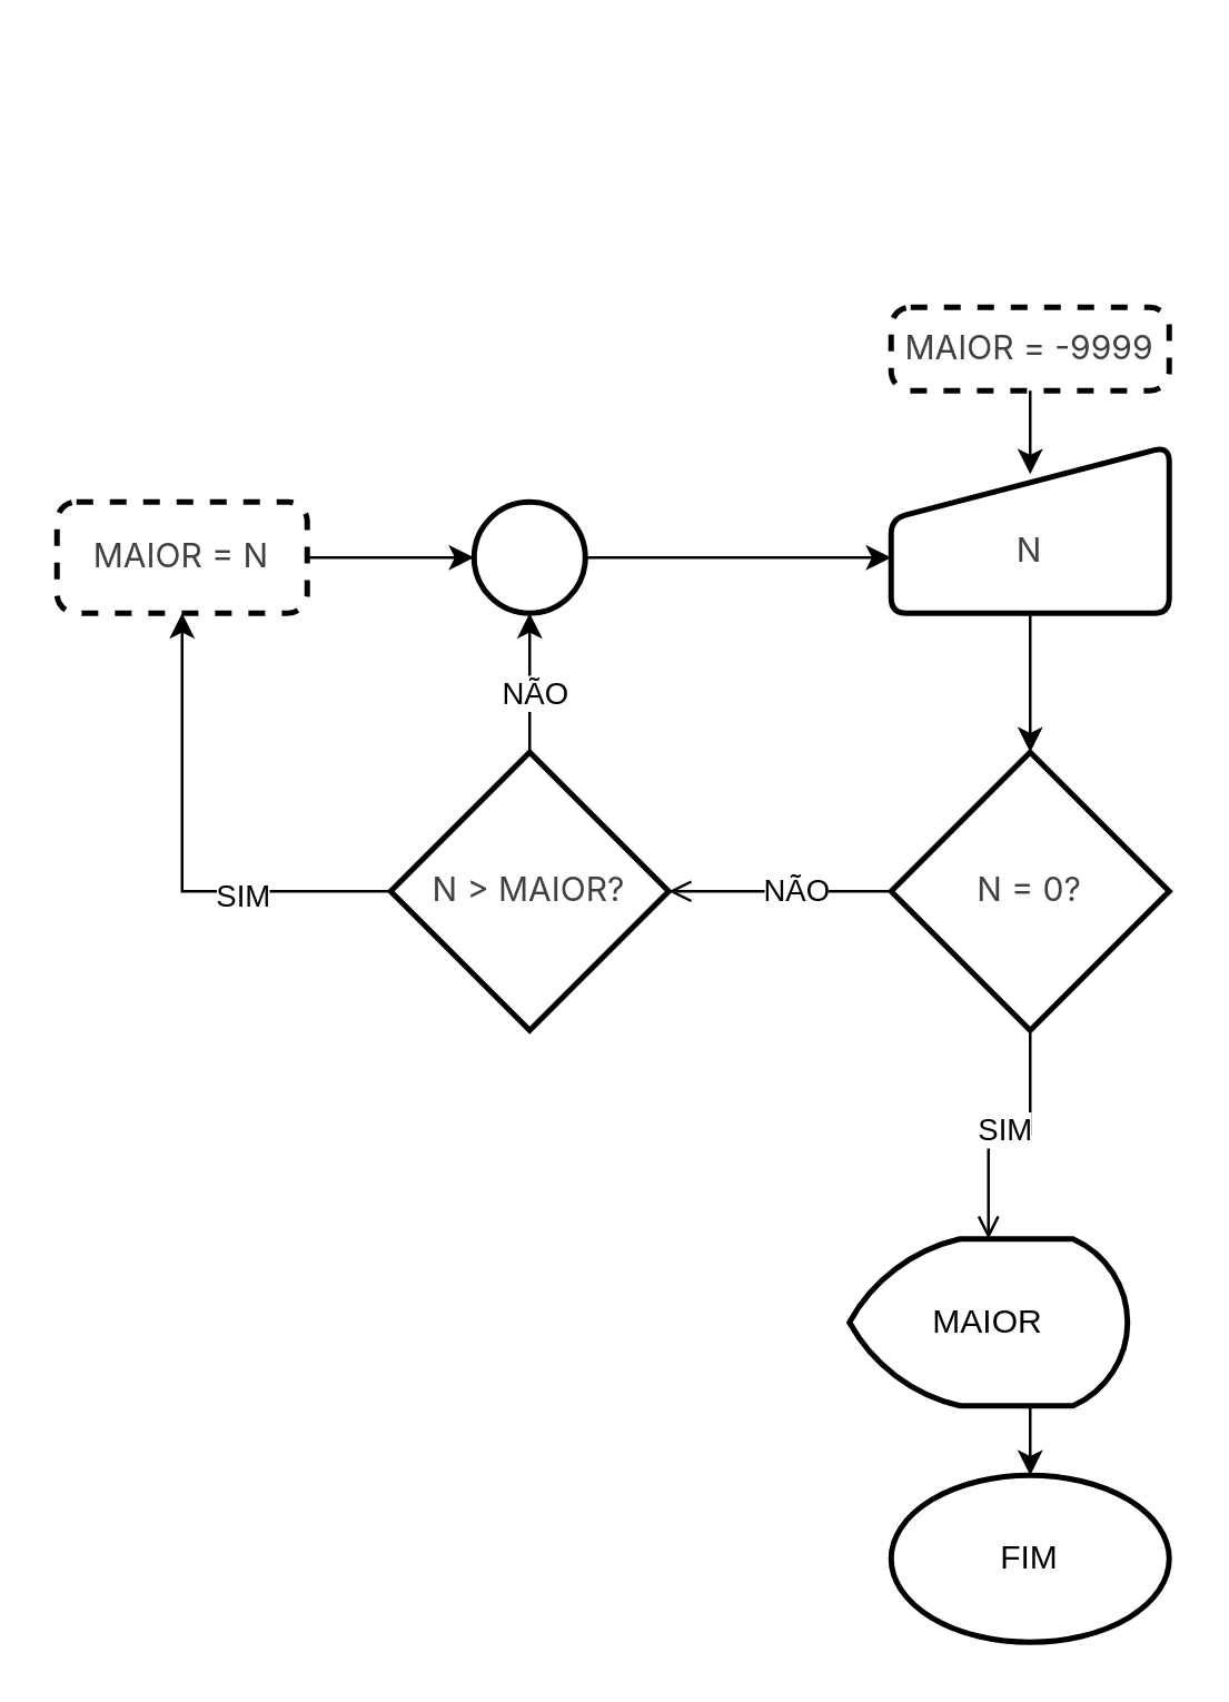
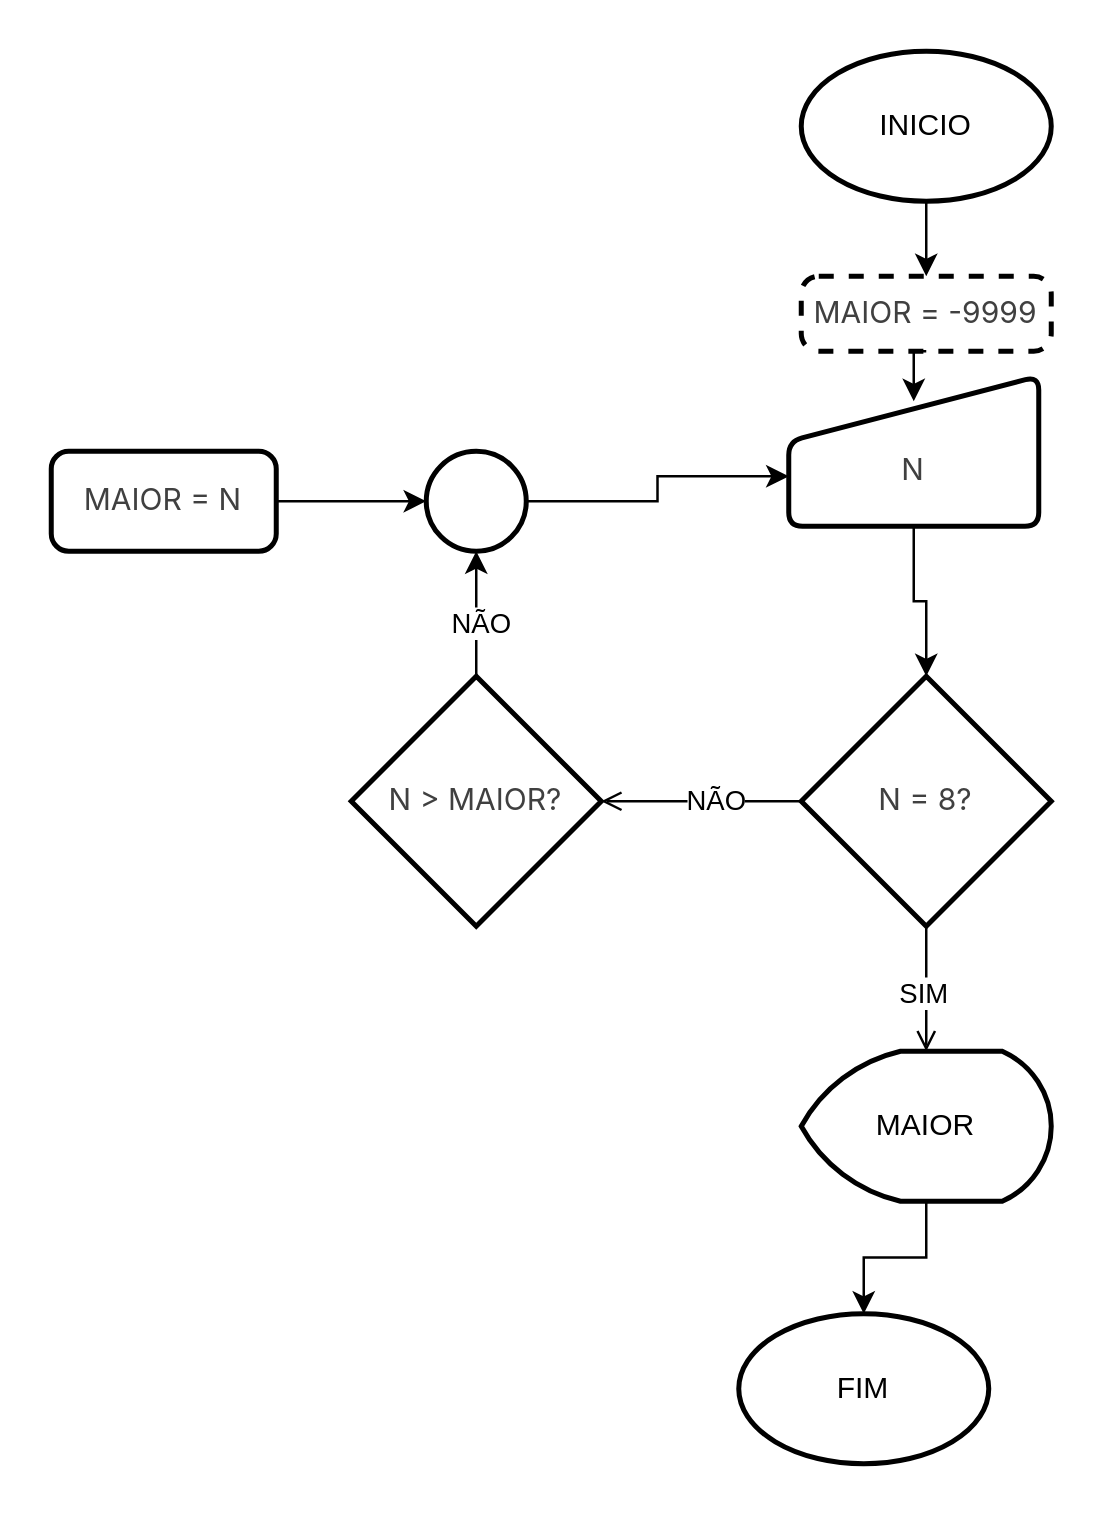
+ <mxCell id="3" value="INICIO" style="strokeWidth=2;html=1;shape=mxgraph.flowchart.start_1;whiteSpace=wrap;" vertex="1" parent="1"><mxGeometry x="320" y="20" width="100" height="60" as="geometry" /></mxCell>
+ <mxCell id="2" style="edgeStyle=orthogonalEdgeStyle;rounded=0;orthogonalLoop=1;jettySize=auto;html=1;exitX=0.5;exitY=1;exitDx=0;exitDy=0;exitPerimeter=0;entryX=0.5;entryY=0;entryDx=0;entryDy=0;" edge="1" parent="1" source="3" target="6"><mxGeometry relative="1" as="geometry" /></mxCell>
- <mxCell id="5" value="&lt;div&gt;&lt;span style=&quot;color: rgb(64, 64, 64); font-family: Inter, system-ui, -apple-system, BlinkMacSystemFont, &amp;quot;Segoe UI&amp;quot;, Roboto, &amp;quot;Noto Sans&amp;quot;, Ubuntu, Cantarell, &amp;quot;Helvetica Neue&amp;quot;, Oxygen, &amp;quot;Open Sans&amp;quot;, sans-serif; text-align: left;&quot;&gt;&lt;font&gt;&lt;br&gt;&lt;/font&gt;&lt;/span&gt;&lt;/div&gt;&lt;span style=&quot;color: rgb(64, 64, 64); font-family: Inter, system-ui, -apple-system, BlinkMacSystemFont, &amp;quot;Segoe UI&amp;quot;, Roboto, &amp;quot;Noto Sans&amp;quot;, Ubuntu, Cantarell, &amp;quot;Helvetica Neue&amp;quot;, Oxygen, &amp;quot;Open Sans&amp;quot;, sans-serif; text-align: left;&quot;&gt;&lt;font&gt;N&lt;/font&gt;&lt;/span&gt;" style="html=1;strokeWidth=2;shape=manualInput;whiteSpace=wrap;rounded=1;size=26;arcSize=11;" vertex="1" parent="1"><mxGeometry x="320" y="160" width="100" height="60" as="geometry" /></mxCell>
+ <mxCell id="5" value="&lt;div&gt;&lt;span style=&quot;color: rgb(64, 64, 64); font-family: Inter, system-ui, -apple-system, BlinkMacSystemFont, &amp;quot;Segoe UI&amp;quot;, Roboto, &amp;quot;Noto Sans&amp;quot;, Ubuntu, Cantarell, &amp;quot;Helvetica Neue&amp;quot;, Oxygen, &amp;quot;Open Sans&amp;quot;, sans-serif; text-align: left;&quot;&gt;&lt;font&gt;&lt;br&gt;&lt;/font&gt;&lt;/span&gt;&lt;/div&gt;&lt;span style=&quot;color: rgb(64, 64, 64); font-family: Inter, system-ui, -apple-system, BlinkMacSystemFont, &amp;quot;Segoe UI&amp;quot;, Roboto, &amp;quot;Noto Sans&amp;quot;, Ubuntu, Cantarell, &amp;quot;Helvetica Neue&amp;quot;, Oxygen, &amp;quot;Open Sans&amp;quot;, sans-serif; text-align: left;&quot;&gt;&lt;font&gt;N&lt;/font&gt;&lt;/span&gt;" style="html=1;strokeWidth=2;shape=manualInput;whiteSpace=wrap;rounded=1;size=26;arcSize=11;" vertex="1" parent="1"><mxGeometry x="315" y="150" width="100" height="60" as="geometry" /></mxCell>
- <mxCell id="19" value="&lt;span style=&quot;color: rgb(64, 64, 64); font-family: Inter, system-ui, -apple-system, BlinkMacSystemFont, &amp;quot;Segoe UI&amp;quot;, Roboto, &amp;quot;Noto Sans&amp;quot;, Ubuntu, Cantarell, &amp;quot;Helvetica Neue&amp;quot;, Oxygen, &amp;quot;Open Sans&amp;quot;, sans-serif; text-align: left;&quot;&gt;&lt;font&gt;MAIOR = N&lt;/font&gt;&lt;/span&gt;" style="rounded=1;whiteSpace=wrap;html=1;absoluteArcSize=1;arcSize=14;strokeWidth=2;dashed=1;" vertex="1" parent="1"><mxGeometry x="20" y="180" width="90" height="40" as="geometry" /></mxCell>
+ <mxCell id="19" value="&lt;span style=&quot;color: rgb(64, 64, 64); font-family: Inter, system-ui, -apple-system, BlinkMacSystemFont, &amp;quot;Segoe UI&amp;quot;, Roboto, &amp;quot;Noto Sans&amp;quot;, Ubuntu, Cantarell, &amp;quot;Helvetica Neue&amp;quot;, Oxygen, &amp;quot;Open Sans&amp;quot;, sans-serif; text-align: left;&quot;&gt;&lt;font&gt;MAIOR = N&lt;/font&gt;&lt;/span&gt;" style="rounded=1;whiteSpace=wrap;html=1;absoluteArcSize=1;arcSize=14;strokeWidth=2;" vertex="1" parent="1"><mxGeometry x="20" y="180" width="90" height="40" as="geometry" /></mxCell>
- <mxCell id="10" style="edgeStyle=orthogonalEdgeStyle;rounded=0;orthogonalLoop=1;jettySize=auto;html=1;exitX=0;exitY=0.5;exitDx=0;exitDy=0;exitPerimeter=0;" edge="1" parent="1" source="12" target="19"><mxGeometry relative="1" as="geometry" /></mxCell>
- <mxCell id="11" value="SIM" style="edgeLabel;html=1;align=center;verticalAlign=middle;resizable=0;points=[];" vertex="1" connectable="0" parent="10"><mxGeometry x="-0.382" y="1" relative="1" as="geometry"><mxPoint as="offset" /></mxGeometry></mxCell>
- <mxCell id="7" value="&lt;span style=&quot;color: rgb(64, 64, 64); font-family: Inter, system-ui, -apple-system, BlinkMacSystemFont, &amp;quot;Segoe UI&amp;quot;, Roboto, &amp;quot;Noto Sans&amp;quot;, Ubuntu, Cantarell, &amp;quot;Helvetica Neue&amp;quot;, Oxygen, &amp;quot;Open Sans&amp;quot;, sans-serif; text-align: left;&quot;&gt;&lt;font&gt;N = 0?&lt;/font&gt;&lt;/span&gt;" style="strokeWidth=2;html=1;shape=mxgraph.flowchart.decision;whiteSpace=wrap;" vertex="1" parent="1"><mxGeometry x="320" y="270" width="100" height="100" as="geometry" /></mxCell>
+ <mxCell id="7" value="&lt;span style=&quot;color: rgb(64, 64, 64); font-family: Inter, system-ui, -apple-system, BlinkMacSystemFont, &amp;quot;Segoe UI&amp;quot;, Roboto, &amp;quot;Noto Sans&amp;quot;, Ubuntu, Cantarell, &amp;quot;Helvetica Neue&amp;quot;, Oxygen, &amp;quot;Open Sans&amp;quot;, sans-serif; text-align: left;&quot;&gt;&lt;font&gt;N = 8?&lt;/font&gt;&lt;/span&gt;" style="strokeWidth=2;html=1;shape=mxgraph.flowchart.decision;whiteSpace=wrap;" vertex="1" parent="1"><mxGeometry x="320" y="270" width="100" height="100" as="geometry" /></mxCell>
- <mxCell id="21" value="MAIOR" style="strokeWidth=2;html=1;shape=mxgraph.flowchart.display;whiteSpace=wrap;" vertex="1" parent="1"><mxGeometry x="305" y="445" width="100" height="60" as="geometry" /></mxCell>
+ <mxCell id="21" value="MAIOR" style="strokeWidth=2;html=1;shape=mxgraph.flowchart.display;whiteSpace=wrap;" vertex="1" parent="1"><mxGeometry x="320" y="420" width="100" height="60" as="geometry" /></mxCell>
- <mxCell id="4" value="FIM" style="strokeWidth=2;html=1;shape=mxgraph.flowchart.start_1;whiteSpace=wrap;" vertex="1" parent="1"><mxGeometry x="320" y="530" width="100" height="60" as="geometry" /></mxCell>
+ <mxCell id="4" value="FIM" style="strokeWidth=2;html=1;shape=mxgraph.flowchart.start_1;whiteSpace=wrap;" vertex="1" parent="1"><mxGeometry x="295" y="525" width="100" height="60" as="geometry" /></mxCell>
